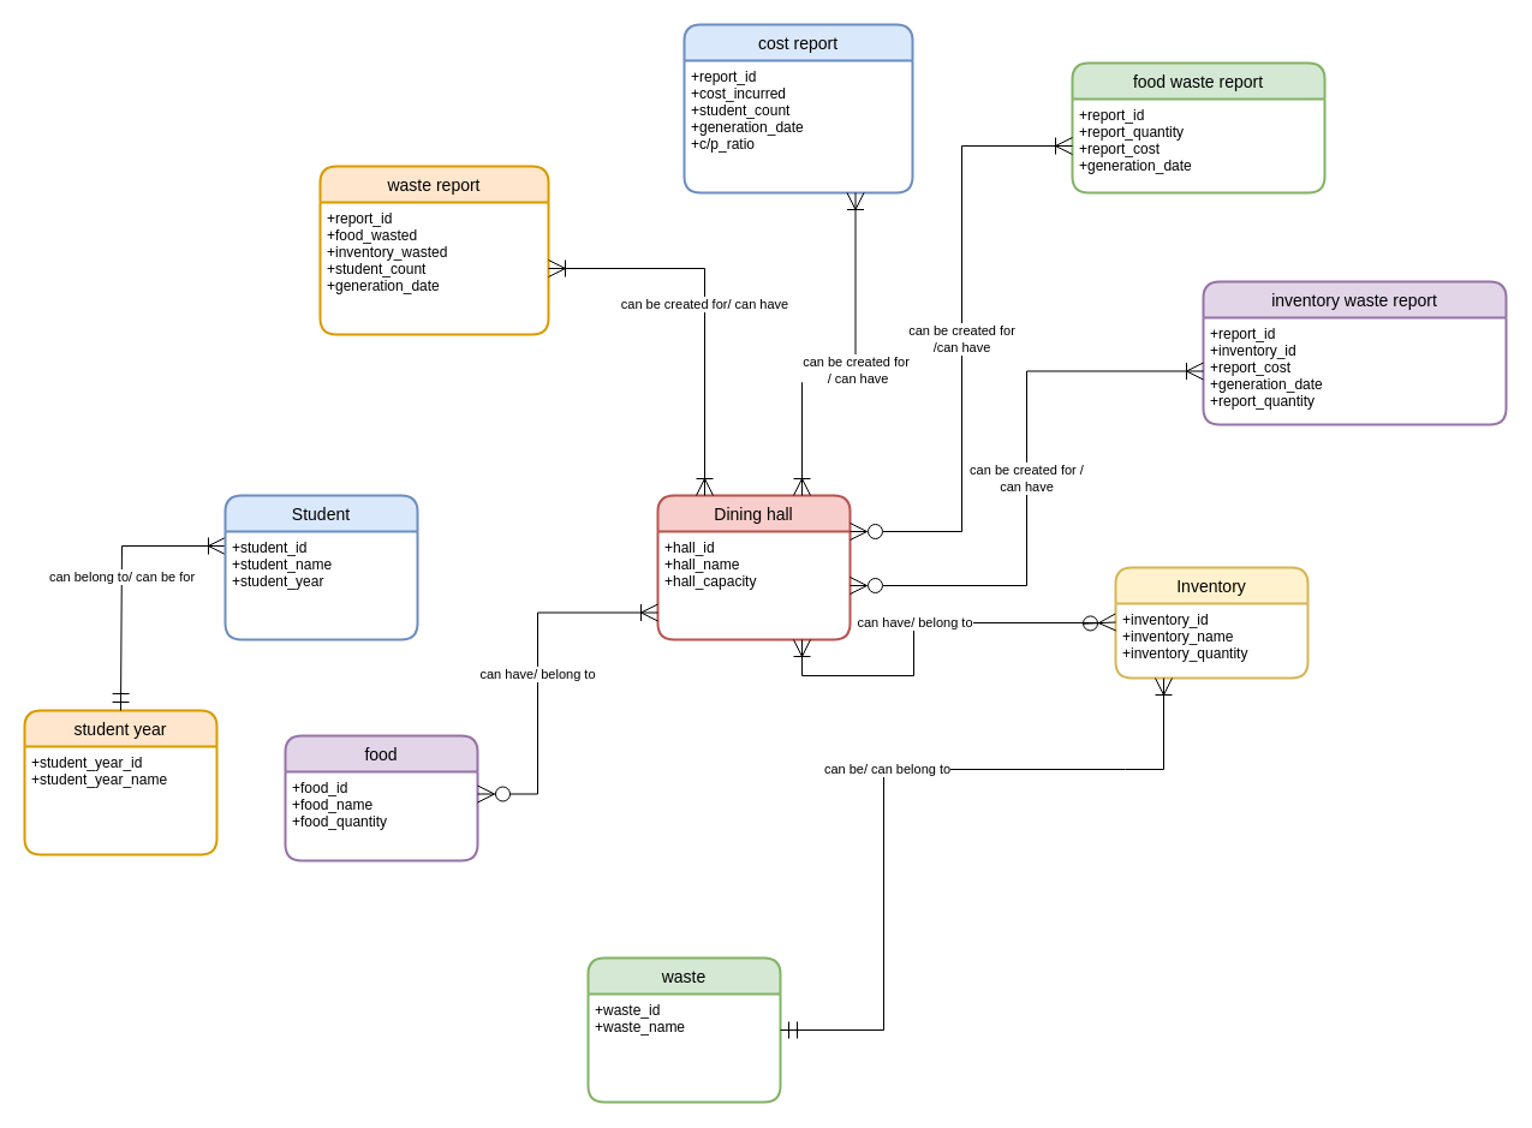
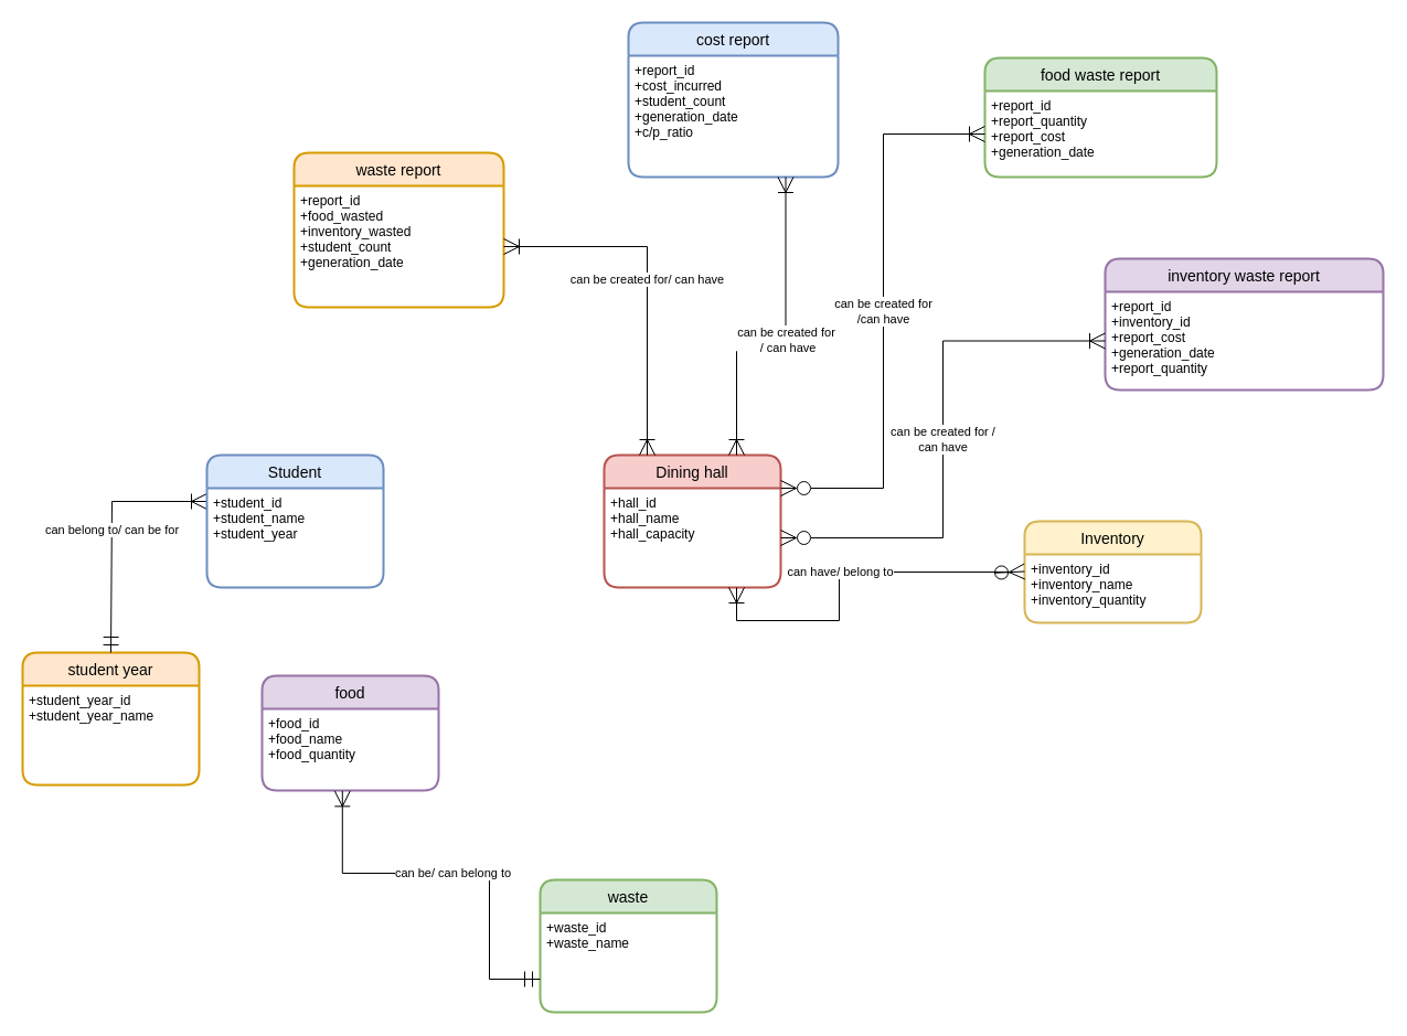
- <mxCell id="24" value="can have/ belong to" style="edgeStyle=orthogonalEdgeStyle;rounded=0;orthogonalLoop=1;jettySize=auto;html=1;exitX=0;exitY=0.75;exitDx=0;exitDy=0;entryX=1;entryY=0.25;entryDx=0;entryDy=0;startArrow=ERoneToMany;startFill=0;endArrow=ERzeroToMany;endFill=0;startSize=12;endSize=12;strokeWidth=1;" parent="1" source="19" target="9" edge="1"><mxGeometry relative="1" as="geometry"><Array as="points"><mxPoint x="447" y="510" /><mxPoint x="447" y="661" /></Array></mxGeometry></mxCell>
- <mxCell id="26" value="can be/ can belong to" style="edgeStyle=orthogonalEdgeStyle;rounded=0;orthogonalLoop=1;jettySize=auto;html=1;exitX=0.25;exitY=1;exitDx=0;exitDy=0;startArrow=ERoneToMany;startFill=0;endArrow=ERmandOne;endFill=0;startSize=12;endSize=12;strokeWidth=1;" parent="1" source="17" target="10" edge="1"><mxGeometry relative="1" as="geometry"><Array as="points"><mxPoint x="936" y="640" /><mxPoint x="735" y="640" /><mxPoint x="735" y="762" /></Array></mxGeometry></mxCell>
+ <mxCell id="25" value="can be/ can belong to" style="edgeStyle=orthogonalEdgeStyle;rounded=0;orthogonalLoop=1;jettySize=auto;html=1;exitX=0.455;exitY=1.005;exitDx=0;exitDy=0;entryX=0;entryY=0.75;entryDx=0;entryDy=0;startArrow=ERoneToMany;startFill=0;endArrow=ERmandOne;endFill=0;startSize=12;endSize=12;strokeWidth=1;exitPerimeter=0;" parent="1" source="9" target="10" edge="1"><mxGeometry relative="1" as="geometry"><Array as="points"><mxPoint x="310" y="791" /><mxPoint x="443" y="791" /><mxPoint x="443" y="887" /></Array></mxGeometry></mxCell>
